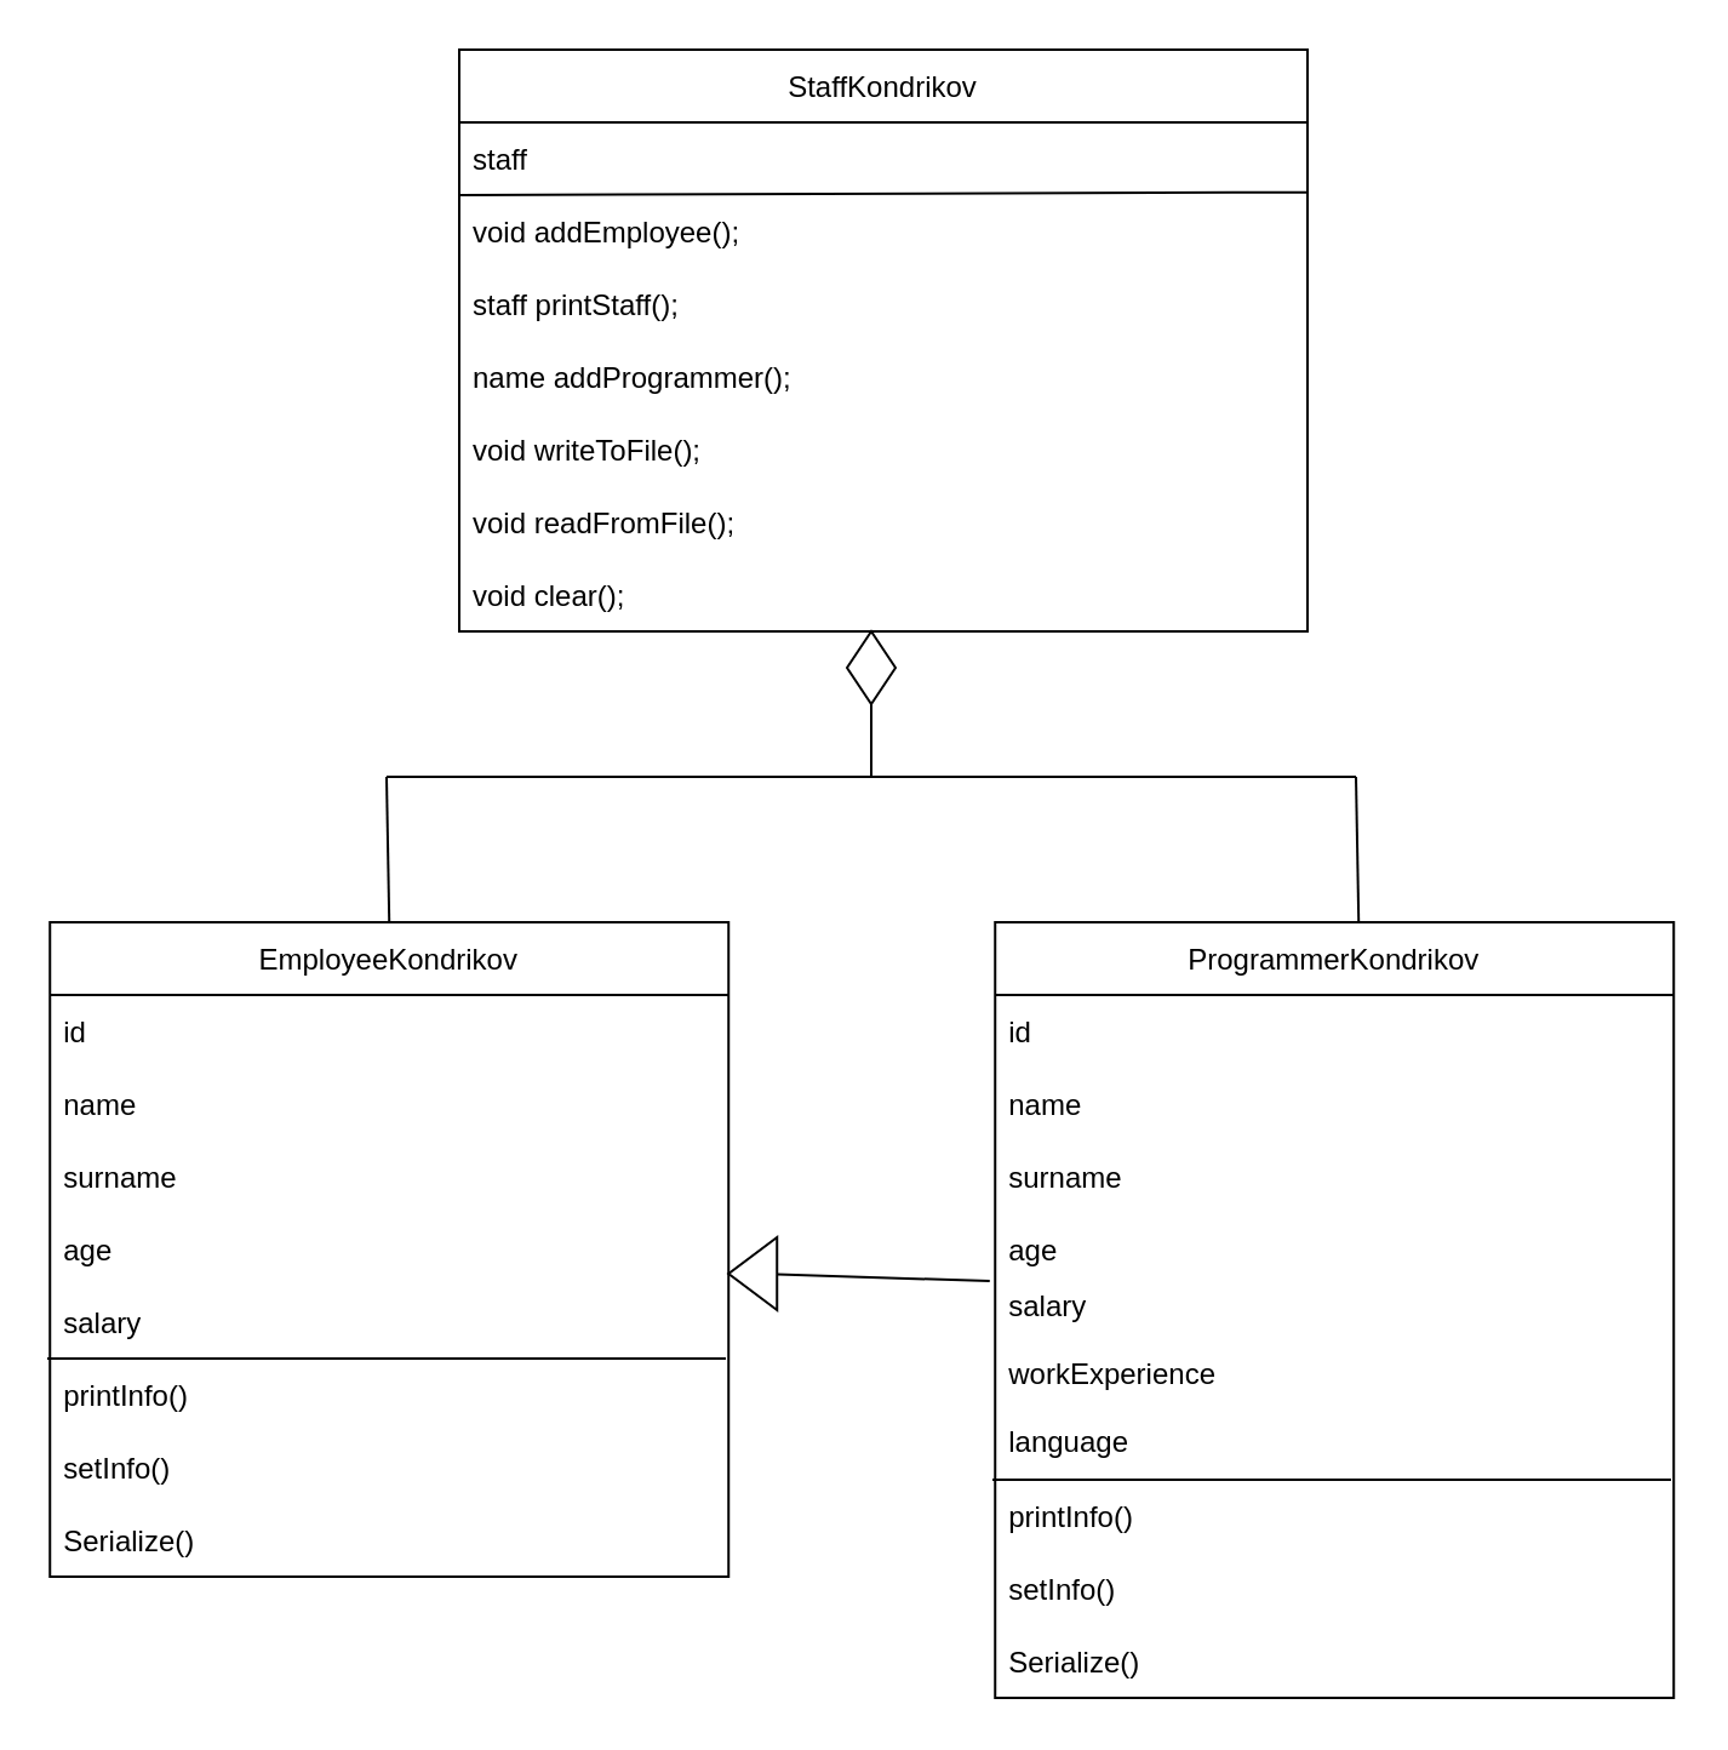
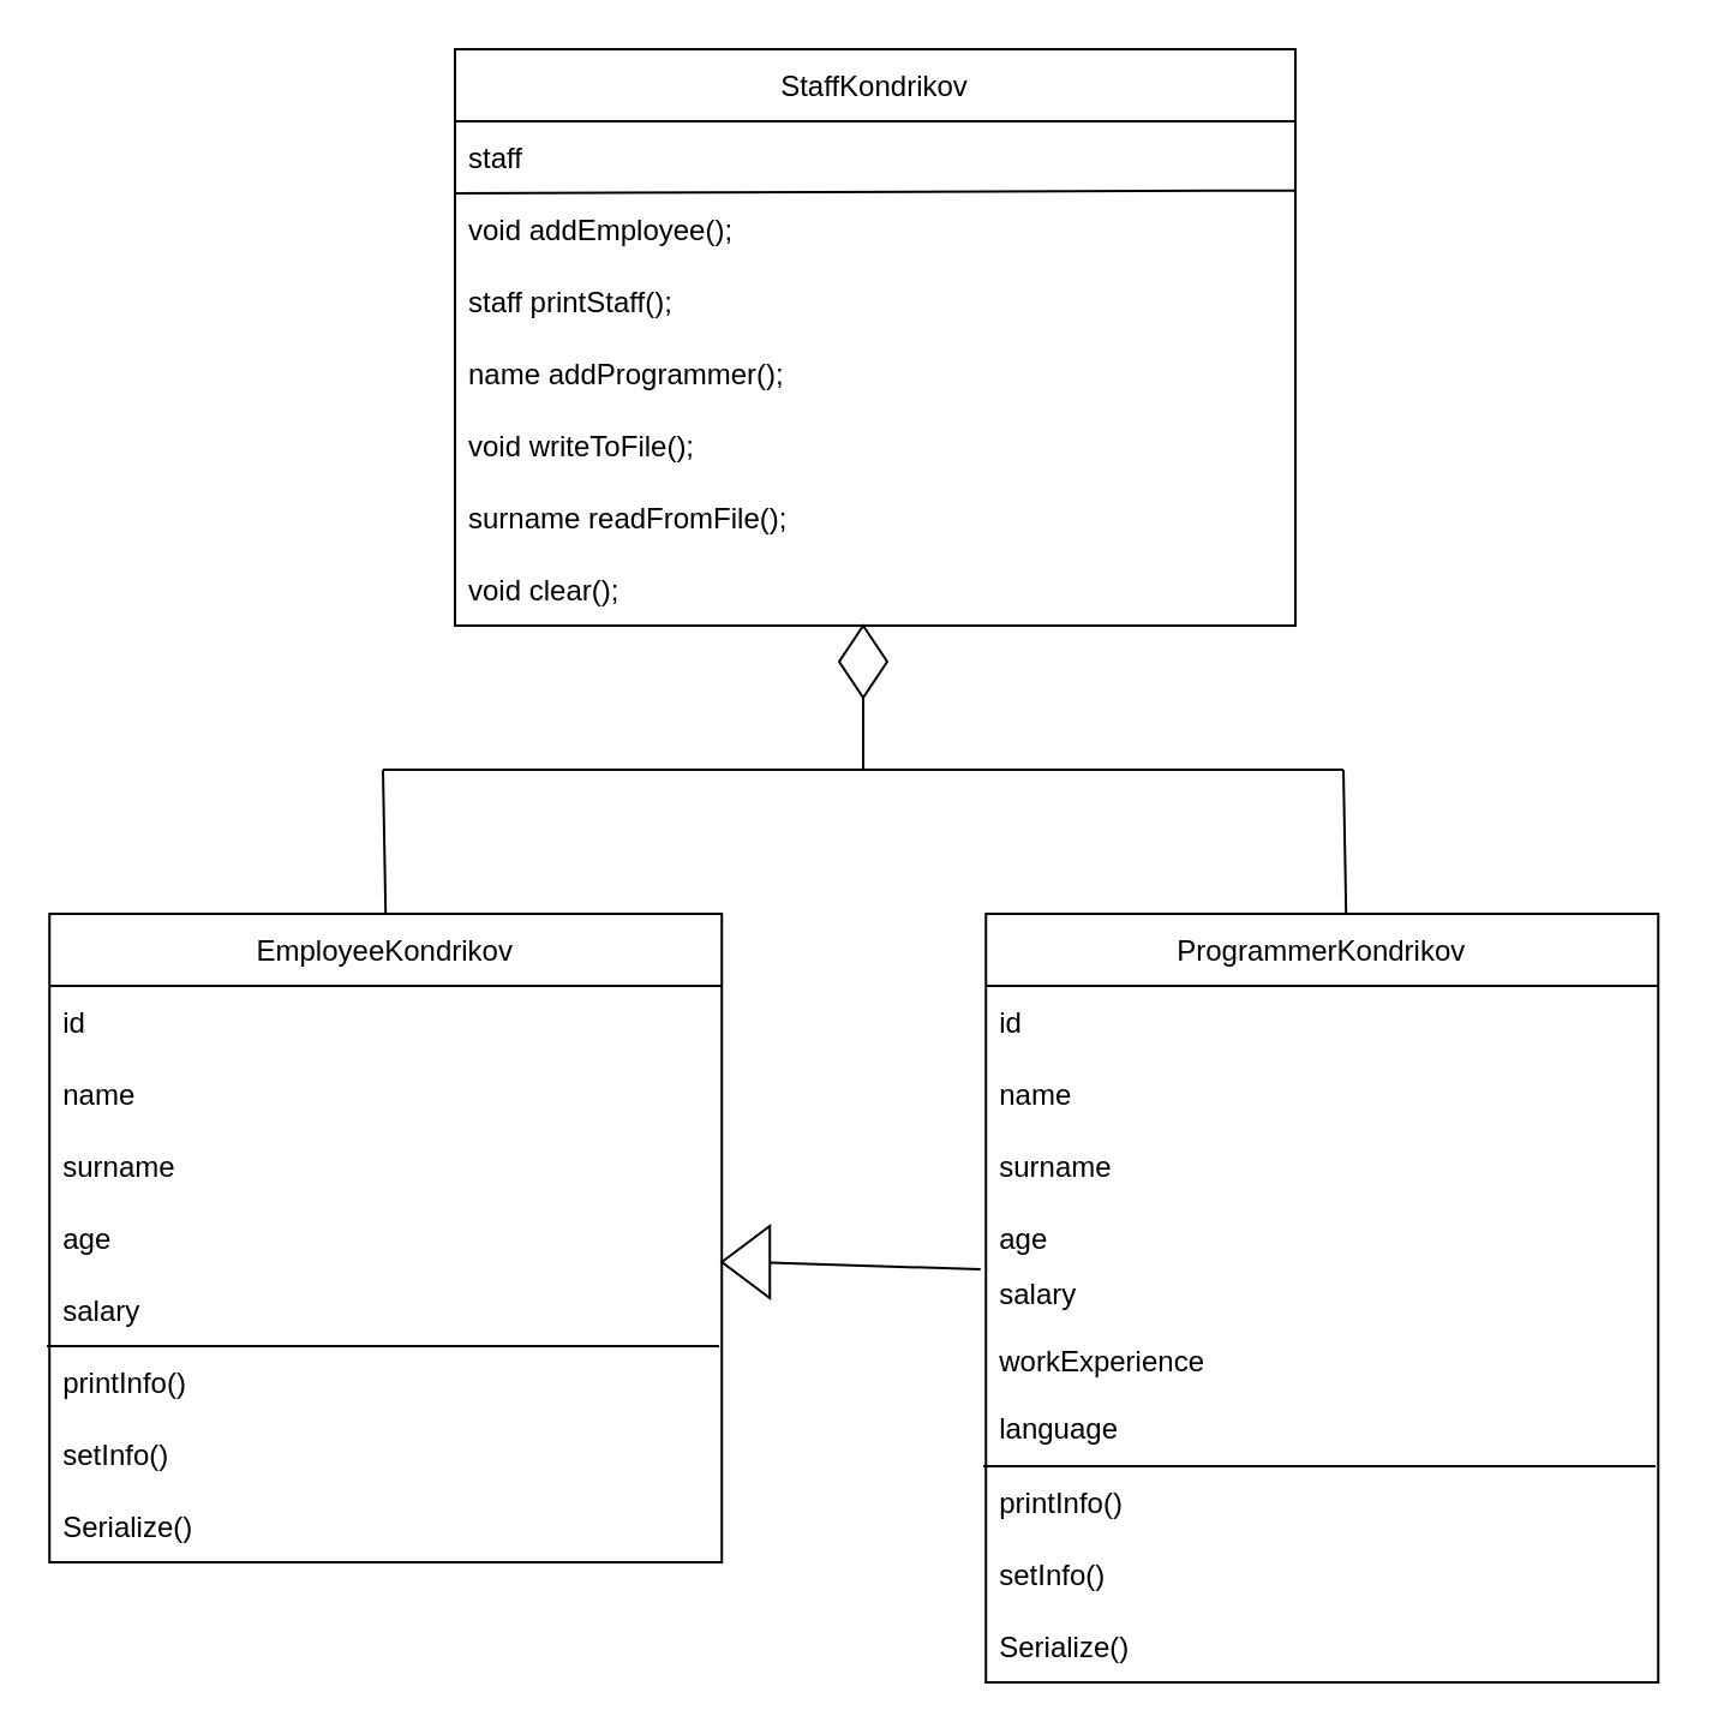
- <mxCell id="31" value="void readFromFile();" style="text;strokeColor=none;fillColor=none;align=left;verticalAlign=middle;spacingLeft=4;spacingRight=4;overflow=hidden;points=[[0,0.5],[1,0.5]];portConstraint=eastwest;rotatable=0;" vertex="1" parent="24"><mxGeometry y="180" width="350" height="30" as="geometry" /></mxCell>
+ <mxCell id="31" value="surname readFromFile();" style="text;strokeColor=none;fillColor=none;align=left;verticalAlign=middle;spacingLeft=4;spacingRight=4;overflow=hidden;points=[[0,0.5],[1,0.5]];portConstraint=eastwest;rotatable=0;" vertex="1" parent="24"><mxGeometry y="180" width="350" height="30" as="geometry" /></mxCell>
